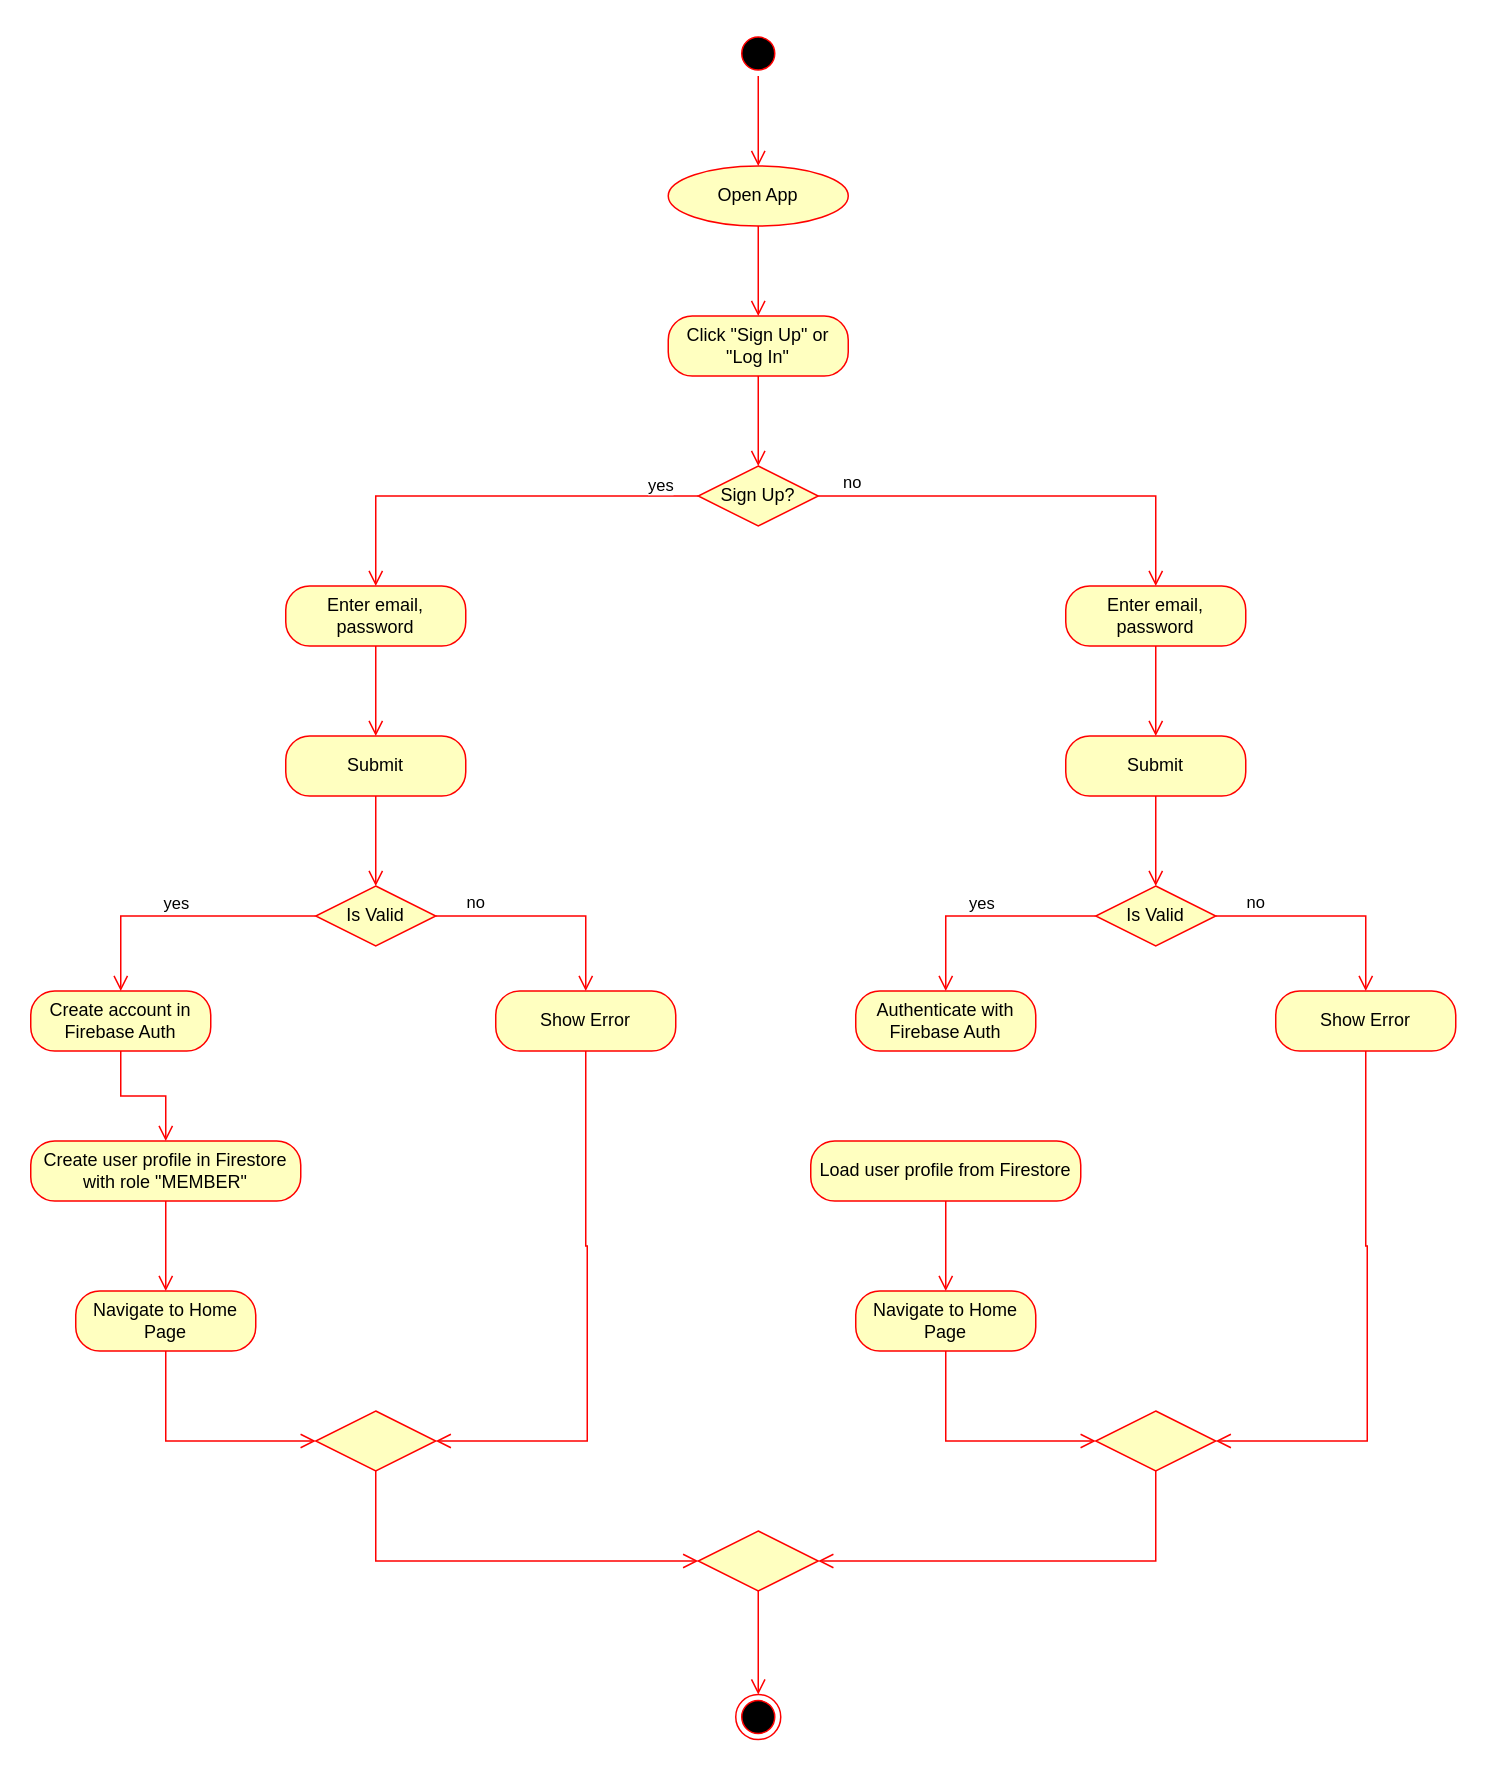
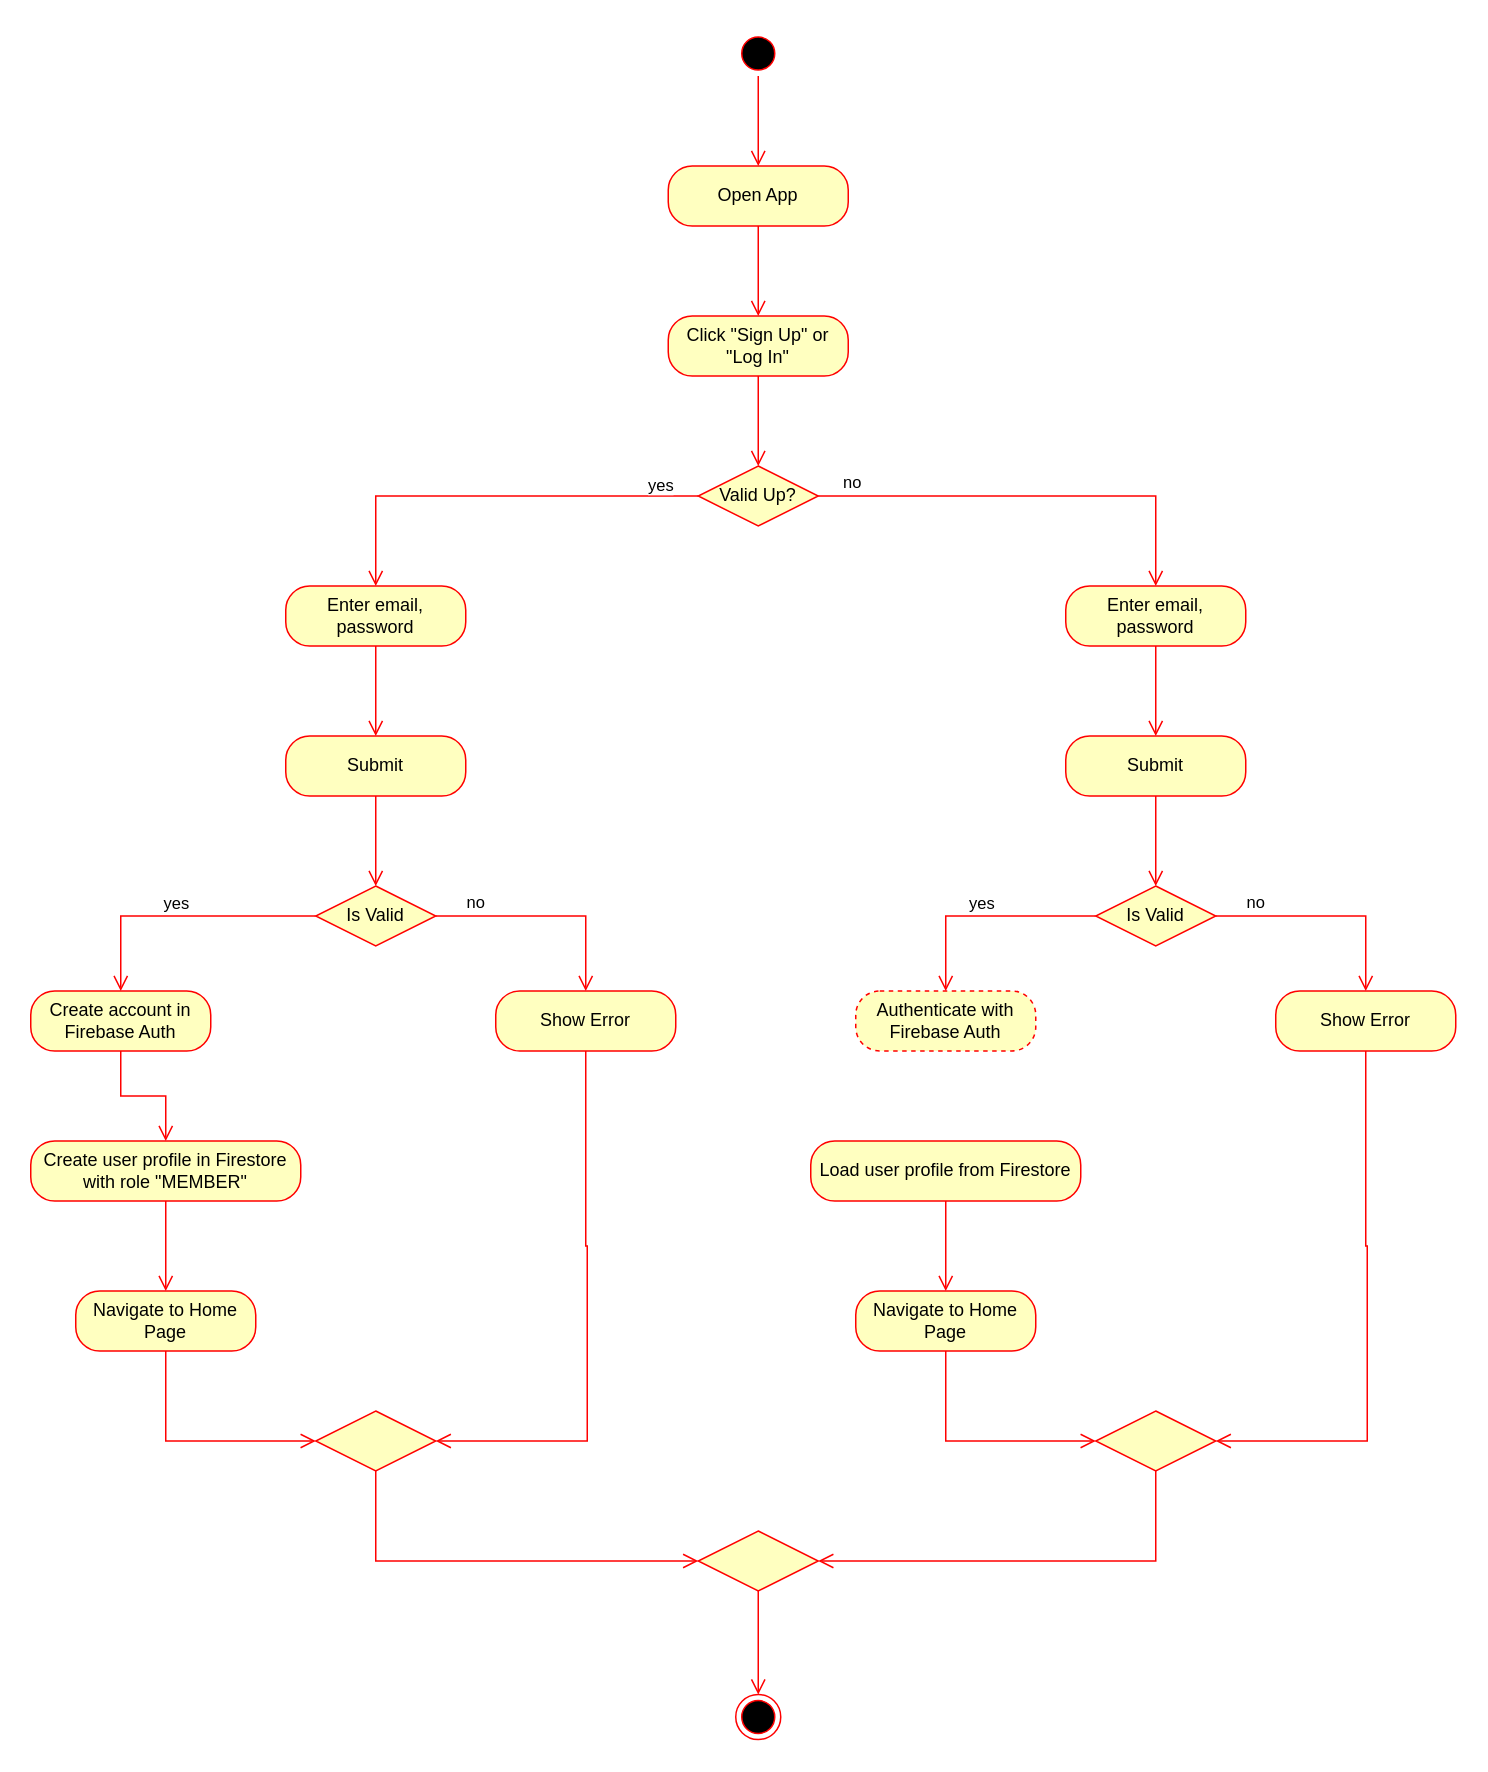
- <mxCell id="4" value="Open App" style="ellipse;whiteSpace=wrap;html=1;arcSize=40;fontColor=#000000;fillColor=#ffffc0;strokeColor=#ff0000;" vertex="1" parent="1"><mxGeometry x="445" y="110" width="120" height="40" as="geometry" /></mxCell>
+ <mxCell id="4" value="Open App" style="rounded=1;whiteSpace=wrap;html=1;arcSize=40;fontColor=#000000;fillColor=#ffffc0;strokeColor=#ff0000;" vertex="1" parent="1"><mxGeometry x="445" y="110" width="120" height="40" as="geometry" /></mxCell>
- <mxCell id="8" value="Sign Up?" style="rhombus;whiteSpace=wrap;html=1;fontColor=#000000;fillColor=#ffffc0;strokeColor=#ff0000;" vertex="1" parent="1"><mxGeometry x="465" y="310" width="80" height="40" as="geometry" /></mxCell>
+ <mxCell id="8" value="Valid Up?" style="rhombus;whiteSpace=wrap;html=1;fontColor=#000000;fillColor=#ffffc0;strokeColor=#ff0000;" vertex="1" parent="1"><mxGeometry x="465" y="310" width="80" height="40" as="geometry" /></mxCell>
- <mxCell id="35" value="Authenticate with Firebase Auth" style="rounded=1;whiteSpace=wrap;html=1;arcSize=40;fontColor=#000000;fillColor=#ffffc0;strokeColor=#ff0000;" vertex="1" parent="1"><mxGeometry x="570" y="660" width="120" height="40" as="geometry" /></mxCell>
+ <mxCell id="35" value="Authenticate with Firebase Auth" style="rounded=1;whiteSpace=wrap;html=1;arcSize=40;fontColor=#000000;fillColor=#ffffc0;strokeColor=#ff0000;dashed=1;" vertex="1" parent="1"><mxGeometry x="570" y="660" width="120" height="40" as="geometry" /></mxCell>
